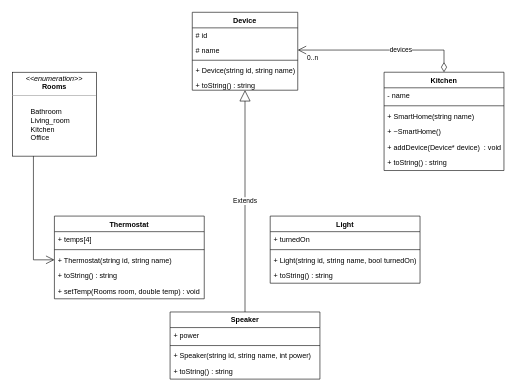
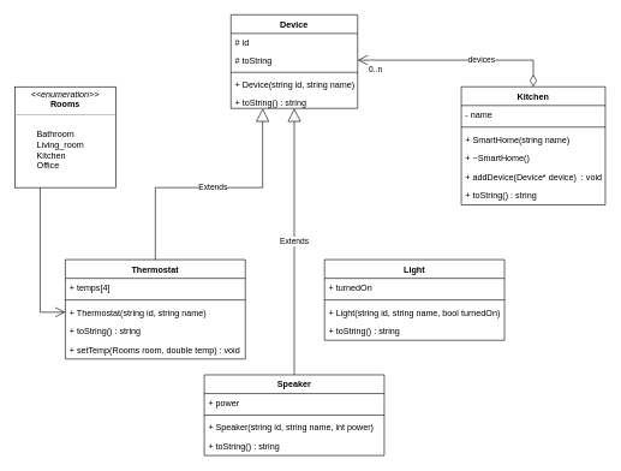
- <mxCell id="11" value="# name&#10;" style="text;strokeColor=none;fillColor=none;align=left;verticalAlign=top;spacingLeft=4;spacingRight=4;overflow=hidden;rotatable=0;points=[[0,0.5],[1,0.5]];portConstraint=eastwest;" vertex="1" parent="9"><mxGeometry y="50" width="176" height="26" as="geometry" /></mxCell>
+ <mxCell id="11" value="# toString&#10;" style="text;strokeColor=none;fillColor=none;align=left;verticalAlign=top;spacingLeft=4;spacingRight=4;overflow=hidden;rotatable=0;points=[[0,0.5],[1,0.5]];portConstraint=eastwest;" vertex="1" parent="9"><mxGeometry y="50" width="176" height="26" as="geometry" /></mxCell>
+ <mxCell id="32" value="Extends" style="endArrow=block;endSize=16;endFill=0;html=1;rounded=0;exitX=0.5;exitY=0;exitDx=0;exitDy=0;entryX=0.25;entryY=1;entryDx=0;entryDy=0;" edge="1" parent="1" source="25" target="9"><mxGeometry width="160" relative="1" as="geometry"><mxPoint x="380" y="250" as="sourcePoint" /><mxPoint x="340" y="230" as="targetPoint" /><Array as="points"><mxPoint x="215" y="260" /><mxPoint x="364" y="260" /></Array></mxGeometry></mxCell>
